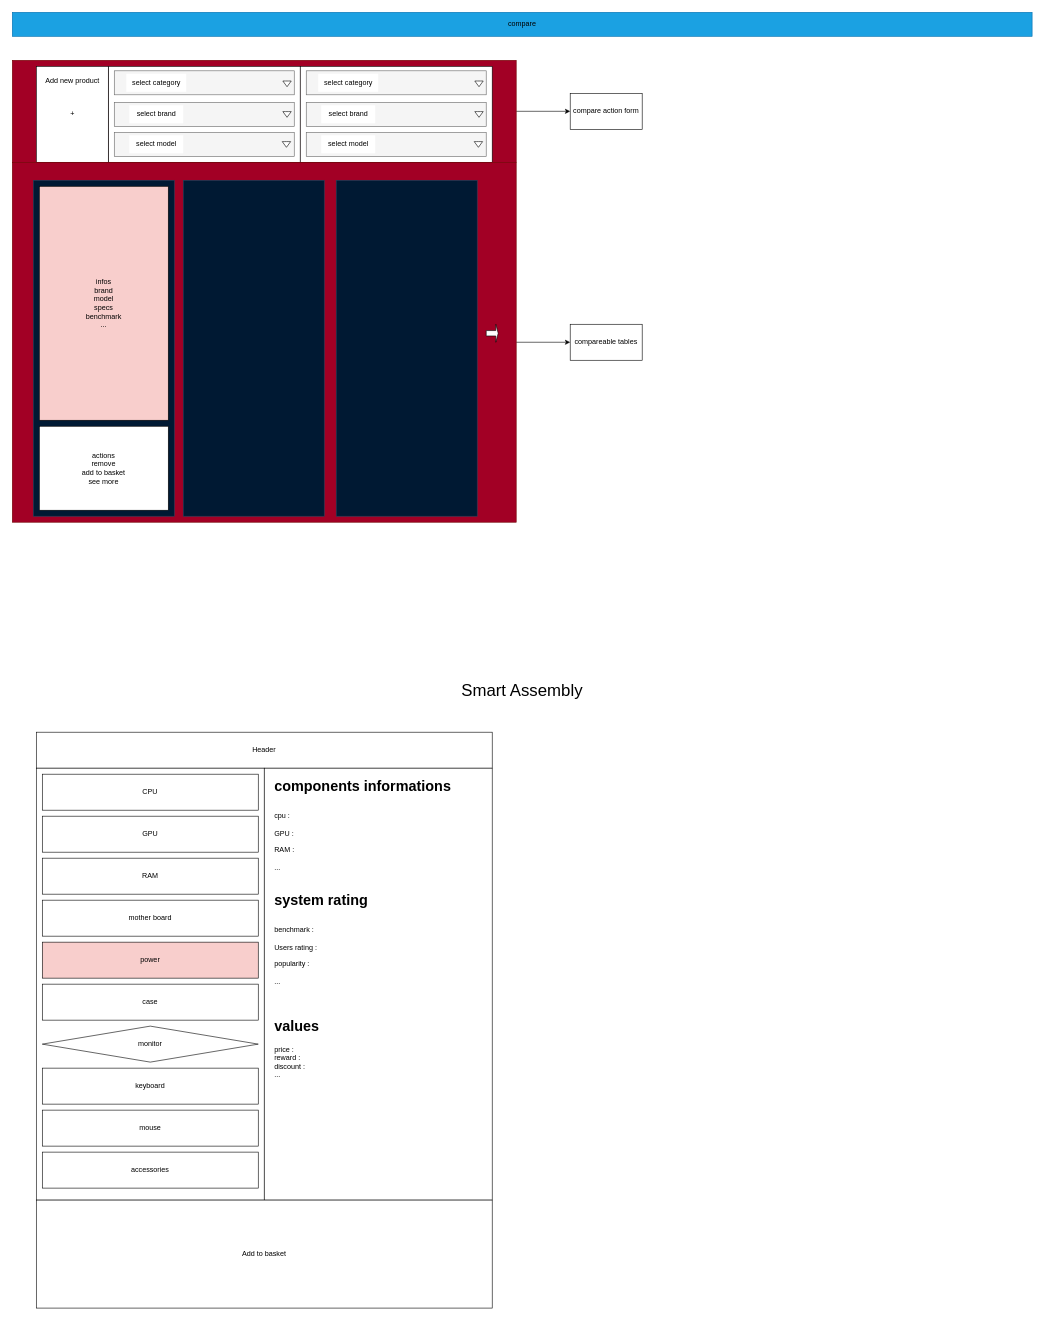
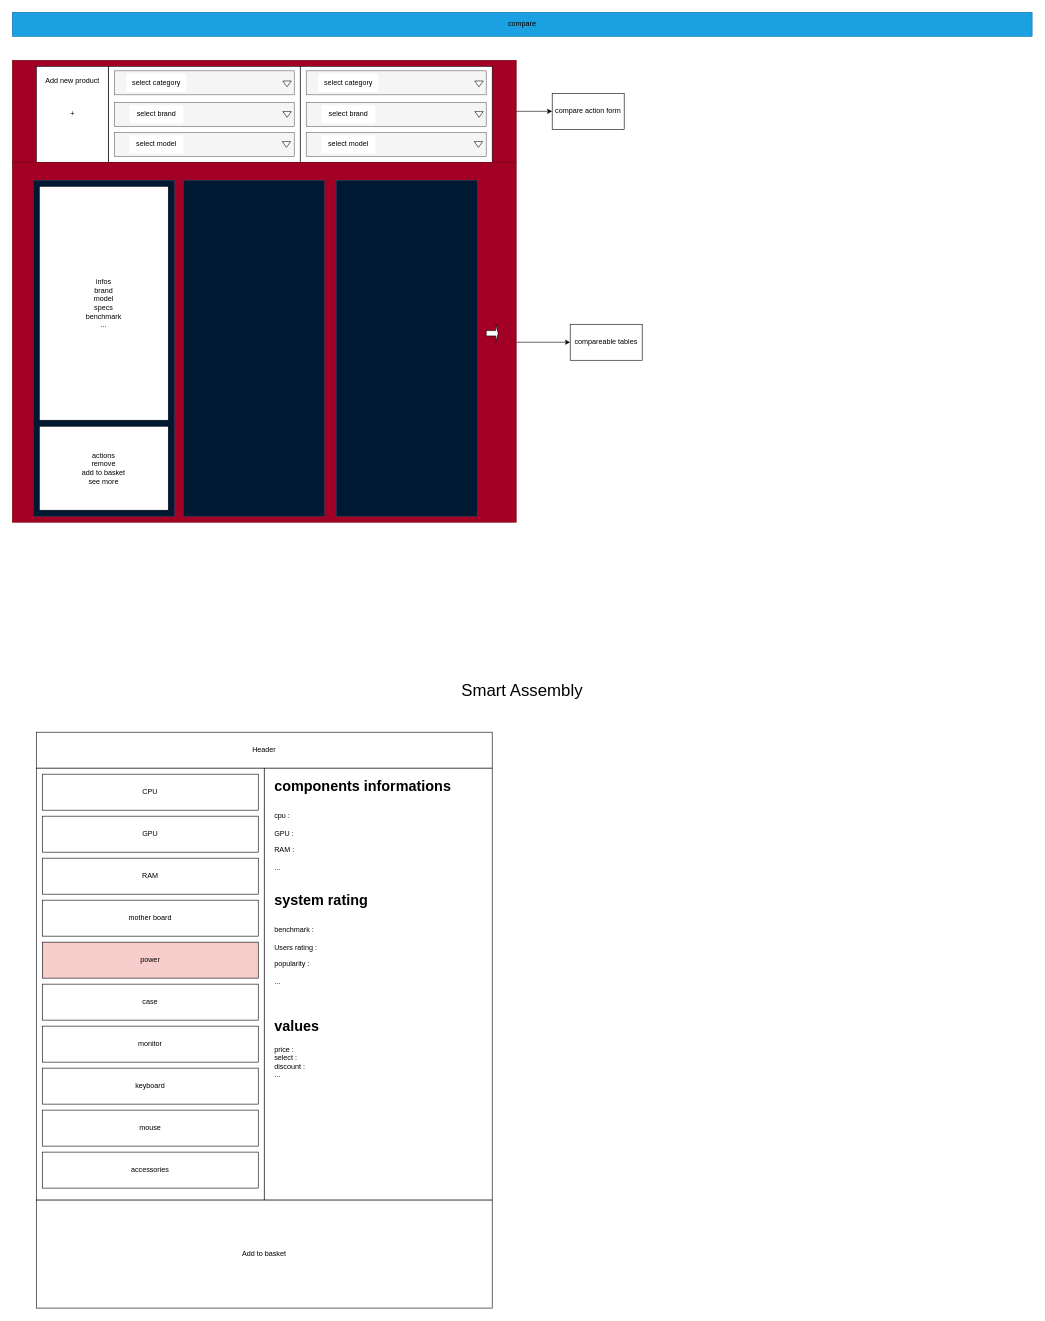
- <mxCell id="30" value="compare action form" style="whiteSpace=wrap;html=1;rounded=0;" vertex="1" parent="3"><mxGeometry x="930" y="55" width="120" height="60" as="geometry" /></mxCell>
+ <mxCell id="30" value="compare action form" style="whiteSpace=wrap;html=1;rounded=0;" vertex="1" parent="3"><mxGeometry x="900" y="55" width="120" height="60" as="geometry" /></mxCell>
- <mxCell id="38" value="infos&lt;div&gt;brand&lt;br&gt;model&lt;br&gt;specs&lt;br&gt;benchmark&lt;br&gt;...&lt;/div&gt;" style="rounded=0;whiteSpace=wrap;html=1;fillColor=#f8cecc;" vertex="1" parent="3"><mxGeometry x="45" y="210" width="215" height="390" as="geometry" /></mxCell>
+ <mxCell id="38" value="infos&lt;div&gt;brand&lt;br&gt;model&lt;br&gt;specs&lt;br&gt;benchmark&lt;br&gt;...&lt;/div&gt;" style="rounded=0;whiteSpace=wrap;html=1;" vertex="1" parent="3"><mxGeometry x="45" y="210" width="215" height="390" as="geometry" /></mxCell>
- <mxCell id="59" value="&lt;h1 style=&quot;margin-top: 0px;&quot;&gt;values&lt;/h1&gt;&lt;div&gt;price :&lt;br&gt;reward :&amp;nbsp;&lt;br&gt;discount :&amp;nbsp;&lt;br&gt;...&lt;/div&gt;" style="text;html=1;whiteSpace=wrap;overflow=hidden;rounded=0;" vertex="1" parent="1"><mxGeometry x="455" y="1690" width="350" height="180" as="geometry" /></mxCell>
+ <mxCell id="59" value="&lt;h1 style=&quot;margin-top: 0px;&quot;&gt;values&lt;/h1&gt;&lt;div&gt;price :&lt;br&gt;select :&amp;nbsp;&lt;br&gt;discount :&amp;nbsp;&lt;br&gt;...&lt;/div&gt;" style="text;html=1;whiteSpace=wrap;overflow=hidden;rounded=0;" vertex="1" parent="1"><mxGeometry x="455" y="1690" width="350" height="180" as="geometry" /></mxCell>
- <mxCell id="51" value="monitor" style="rhombus;whiteSpace=wrap;html=1;" vertex="1" parent="44"><mxGeometry y="420" width="360.0" height="60" as="geometry" /></mxCell>
+ <mxCell id="51" value="monitor" style="rounded=0;whiteSpace=wrap;html=1;" vertex="1" parent="44"><mxGeometry y="420" width="360.0" height="60" as="geometry" /></mxCell>
